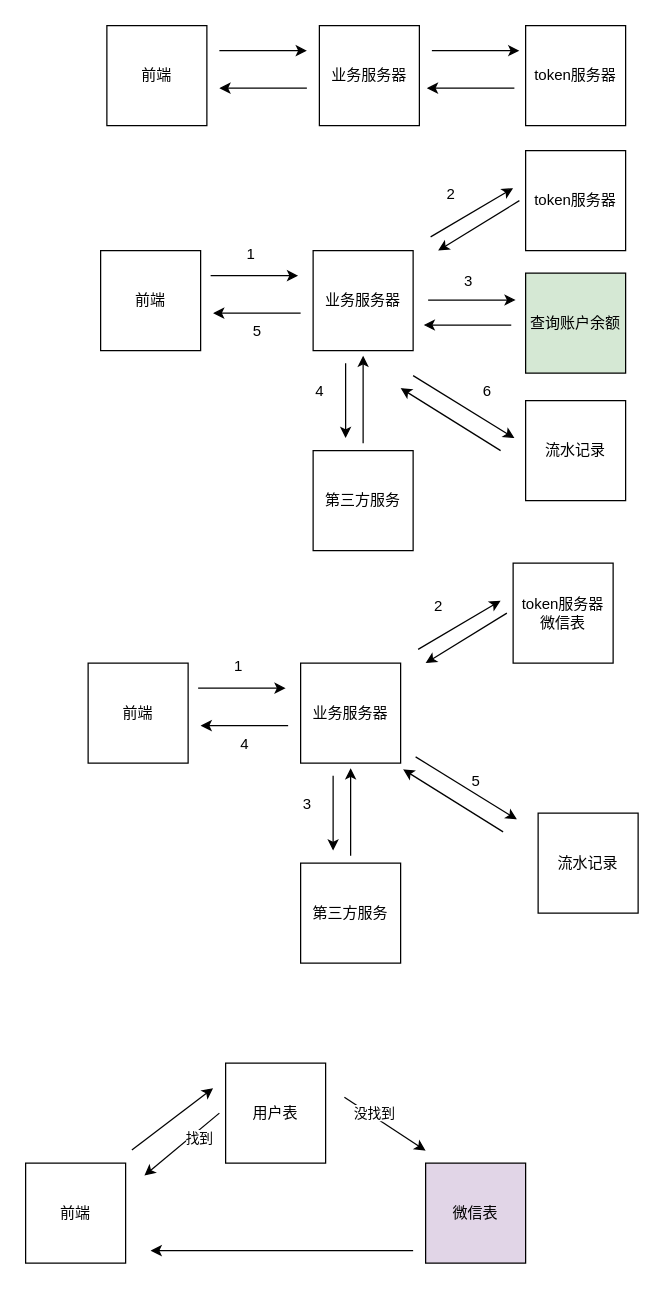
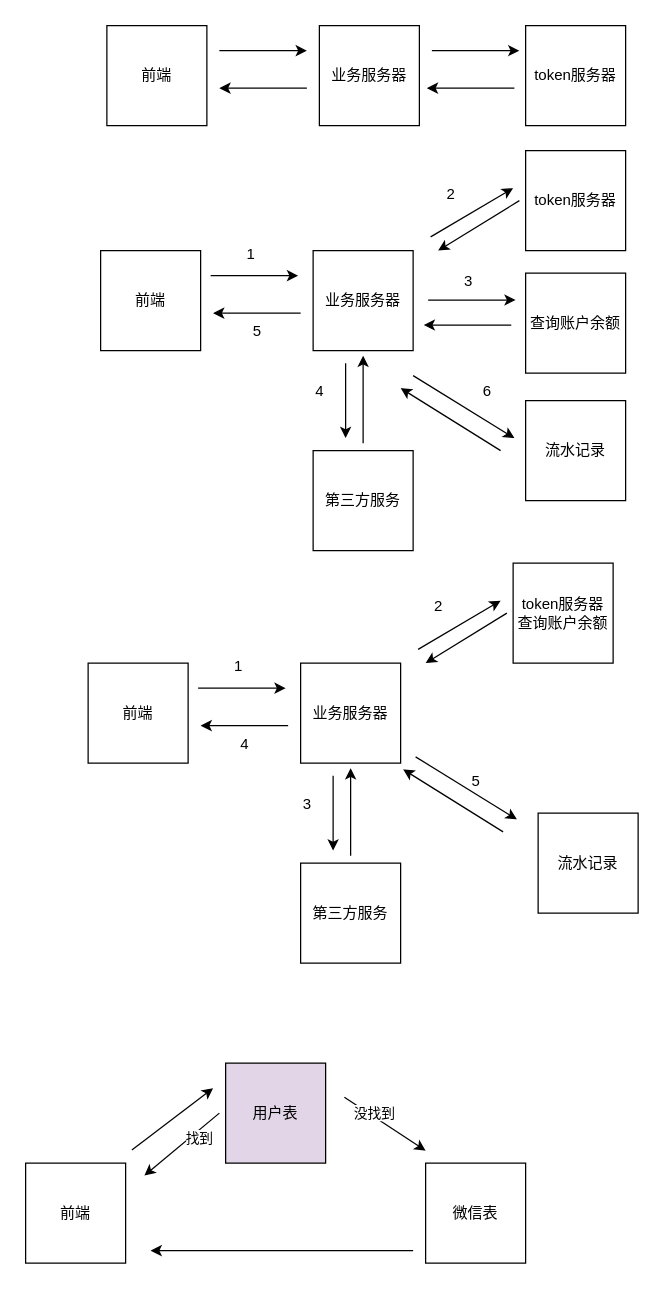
- <mxCell id="17" value="查询账户余额" style="whiteSpace=wrap;html=1;aspect=fixed;fillColor=#d5e8d4;" vertex="1" parent="1"><mxGeometry x="420" y="218" width="80" height="80" as="geometry" /></mxCell>
+ <mxCell id="17" value="查询账户余额" style="whiteSpace=wrap;html=1;aspect=fixed;" vertex="1" parent="1"><mxGeometry x="420" y="218" width="80" height="80" as="geometry" /></mxCell>
- <mxCell id="34" value="token服务器&lt;br&gt;微信表" style="whiteSpace=wrap;html=1;aspect=fixed;" vertex="1" parent="1"><mxGeometry x="410" y="450" width="80" height="80" as="geometry" /></mxCell>
+ <mxCell id="34" value="token服务器&lt;br&gt;查询账户余额" style="whiteSpace=wrap;html=1;aspect=fixed;" vertex="1" parent="1"><mxGeometry x="410" y="450" width="80" height="80" as="geometry" /></mxCell>
- <mxCell id="51" value="用户表" style="whiteSpace=wrap;html=1;aspect=fixed;" vertex="1" parent="1"><mxGeometry x="180" y="850" width="80" height="80" as="geometry" /></mxCell>
+ <mxCell id="51" value="用户表" style="whiteSpace=wrap;html=1;aspect=fixed;fillColor=#e1d5e7;" vertex="1" parent="1"><mxGeometry x="180" y="850" width="80" height="80" as="geometry" /></mxCell>
- <mxCell id="50" value="微信表" style="whiteSpace=wrap;html=1;aspect=fixed;fillColor=#e1d5e7;" vertex="1" parent="1"><mxGeometry x="340" y="930" width="80" height="80" as="geometry" /></mxCell>
+ <mxCell id="50" value="微信表" style="whiteSpace=wrap;html=1;aspect=fixed;" vertex="1" parent="1"><mxGeometry x="340" y="930" width="80" height="80" as="geometry" /></mxCell>
